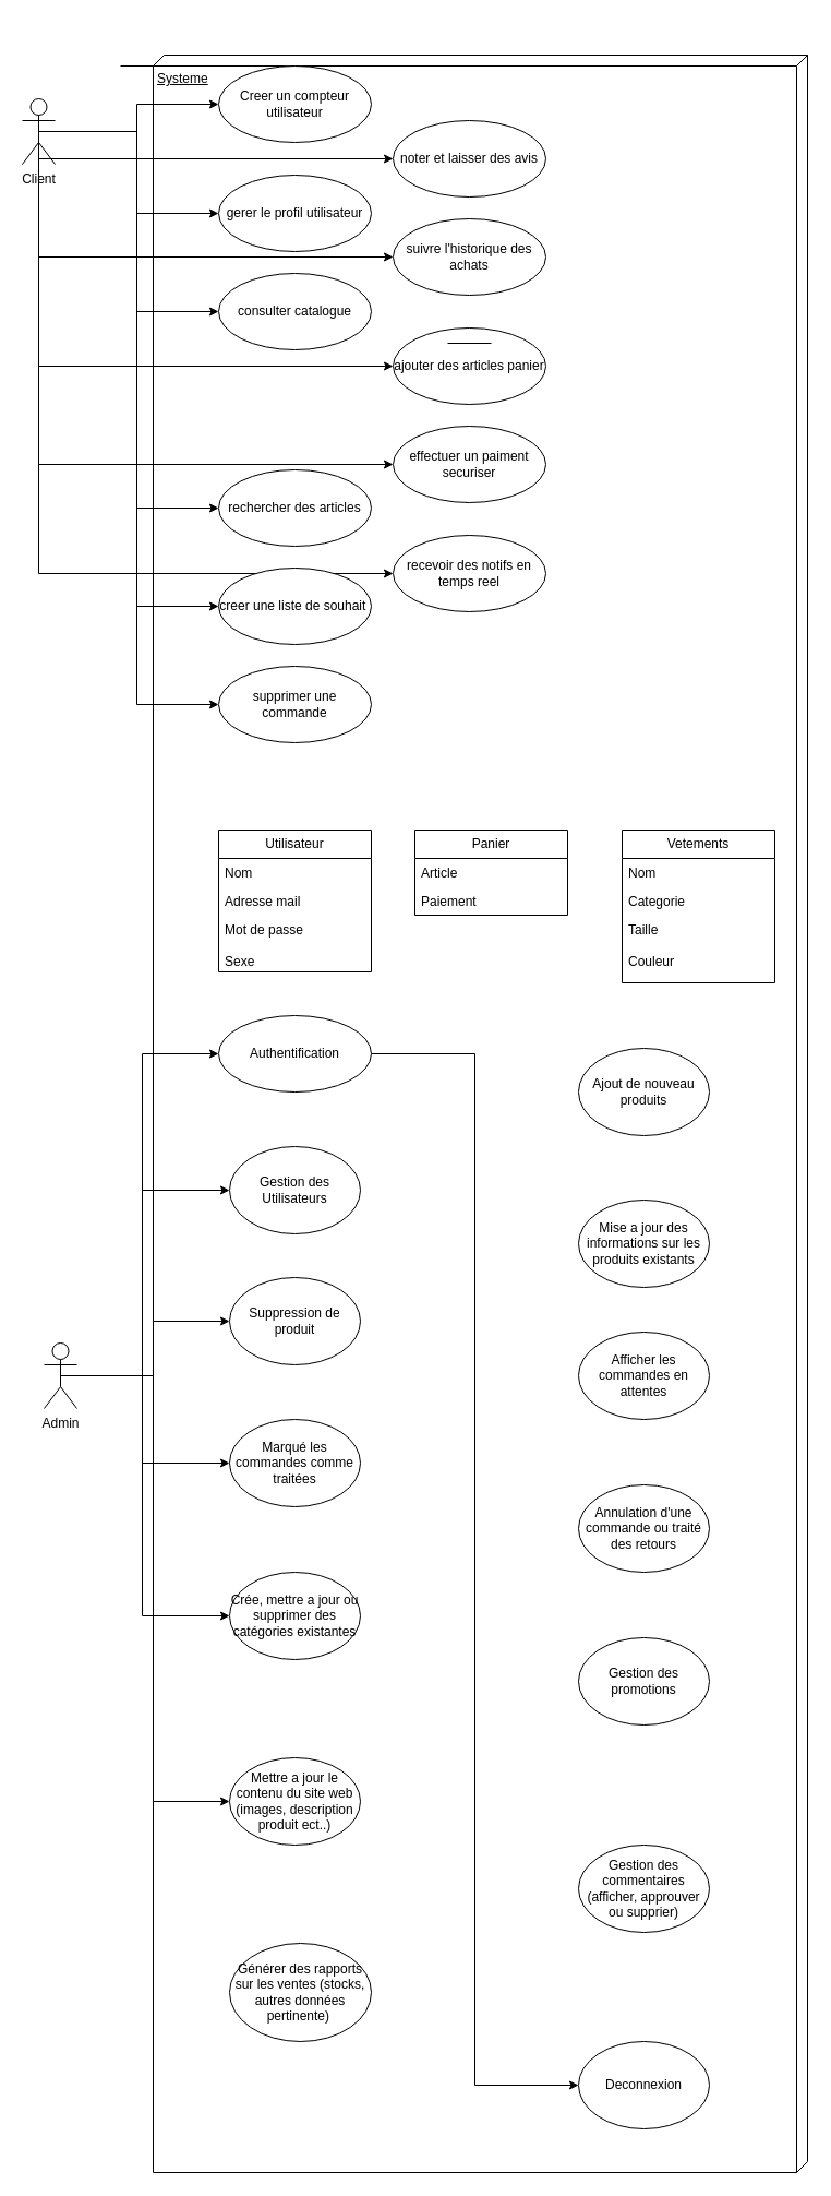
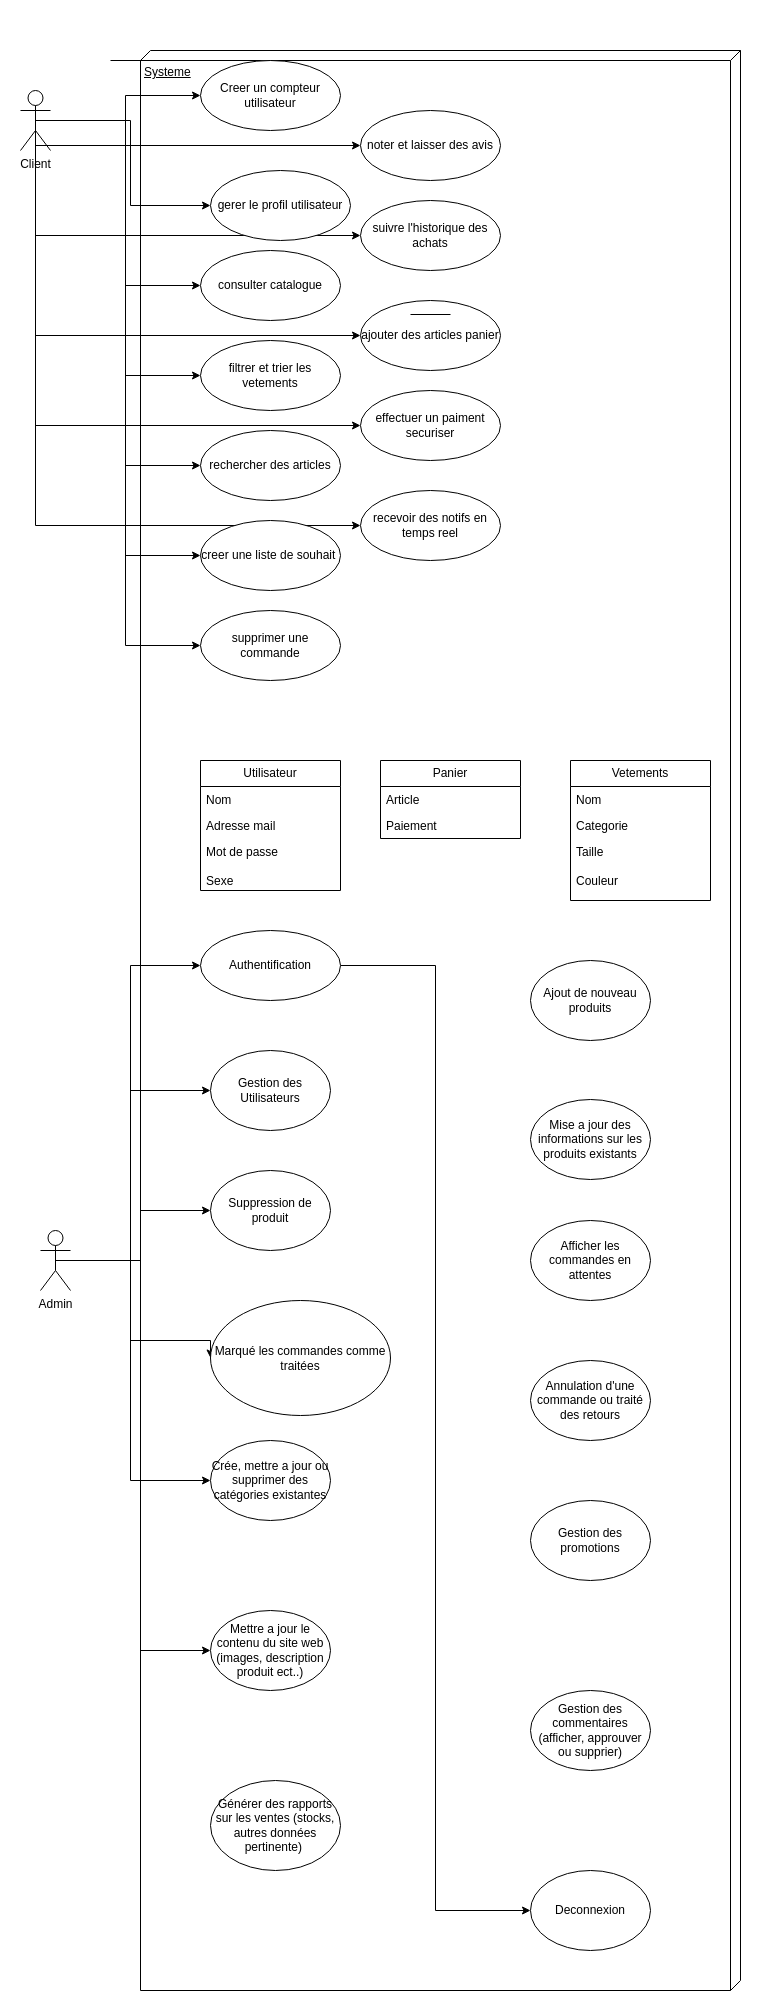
- <mxCell id="23" value="gerer le profil utilisateur" style="ellipse;whiteSpace=wrap;html=1;" parent="1" vertex="1"><mxGeometry x="200" y="160" width="140" height="70" as="geometry" /></mxCell>
+ <mxCell id="23" value="gerer le profil utilisateur" style="ellipse;whiteSpace=wrap;html=1;" parent="1" vertex="1"><mxGeometry x="210" y="170" width="140" height="70" as="geometry" /></mxCell>
+ <mxCell id="6" style="edgeStyle=orthogonalEdgeStyle;rounded=0;orthogonalLoop=1;jettySize=auto;html=1;exitX=0.5;exitY=0.5;exitDx=0;exitDy=0;exitPerimeter=0;entryX=0;entryY=0.5;entryDx=0;entryDy=0;" parent="1" source="15" target="26" edge="1"><mxGeometry relative="1" as="geometry" /></mxCell>
+ <mxCell id="26" value="filtrer et trier les vetements" style="ellipse;whiteSpace=wrap;html=1;" parent="1" vertex="1"><mxGeometry x="200" y="340" width="140" height="70" as="geometry" /></mxCell>
- <mxCell id="55" value="Marqué les commandes comme traitées" style="ellipse;whiteSpace=wrap;html=1;" parent="1" vertex="1"><mxGeometry x="210" y="1300" width="120" height="80" as="geometry" /></mxCell>
+ <mxCell id="55" value="Marqué les commandes comme traitées" style="ellipse;whiteSpace=wrap;html=1;" parent="1" vertex="1"><mxGeometry x="210" y="1300" width="180" height="115" as="geometry" /></mxCell>
